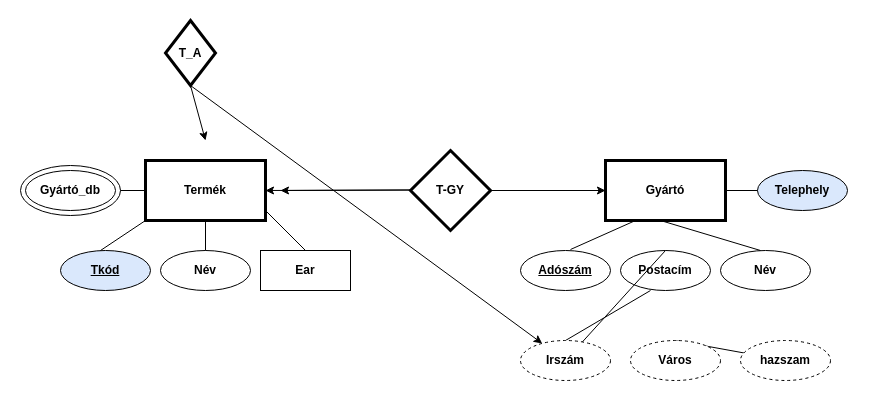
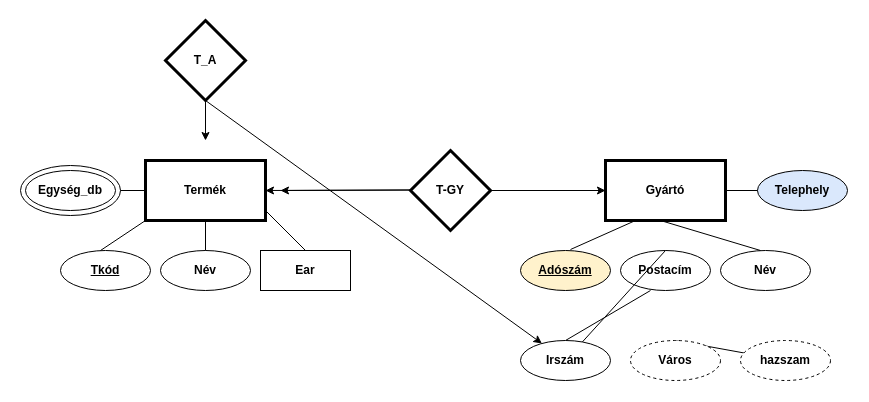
- <mxCell id="29" value="&lt;b&gt;T_A&lt;/b&gt;" style="shape=rhombus;whiteSpace=wrap;html=1;strokeWidth=3;" vertex="1" parent="1"><mxGeometry x="165" y="20" width="50" height="65" as="geometry" /></mxCell>
+ <mxCell id="29" value="&lt;b&gt;T_A&lt;/b&gt;" style="shape=rhombus;whiteSpace=wrap;html=1;strokeWidth=3;" vertex="1" parent="1"><mxGeometry x="165" y="20" width="80" height="80" as="geometry" /></mxCell>
- <mxCell id="28" value="&lt;b&gt;Gyártó_db&lt;/b&gt;" style="ellipse;whiteSpace=wrap;html=1;" vertex="1" parent="1"><mxGeometry x="25" y="170" width="90" height="40" as="geometry" /></mxCell>
+ <mxCell id="28" value="&lt;b&gt;Egység_db&lt;/b&gt;" style="ellipse;whiteSpace=wrap;html=1;" vertex="1" parent="1"><mxGeometry x="25" y="170" width="90" height="40" as="geometry" /></mxCell>
- <mxCell id="4" value="&lt;b&gt;&lt;u&gt;Tkód&lt;/u&gt;&lt;/b&gt;" style="ellipse;whiteSpace=wrap;html=1;fillColor=#dae8fc;" parent="1" vertex="1"><mxGeometry x="60" y="250" width="90" height="40" as="geometry" /></mxCell>
+ <mxCell id="4" value="&lt;b&gt;&lt;u&gt;Tkód&lt;/u&gt;&lt;/b&gt;" style="ellipse;whiteSpace=wrap;html=1;" parent="1" vertex="1"><mxGeometry x="60" y="250" width="90" height="40" as="geometry" /></mxCell>
- <mxCell id="12" value="&lt;b&gt;&lt;u&gt;Adószám&lt;/u&gt;&lt;/b&gt;" style="ellipse;whiteSpace=wrap;html=1;" parent="1" vertex="1"><mxGeometry x="520" y="250" width="90" height="40" as="geometry" /></mxCell>
+ <mxCell id="12" value="&lt;b&gt;&lt;u&gt;Adószám&lt;/u&gt;&lt;/b&gt;" style="ellipse;whiteSpace=wrap;html=1;fillColor=#fff2cc;" parent="1" vertex="1"><mxGeometry x="520" y="250" width="90" height="40" as="geometry" /></mxCell>
- <mxCell id="20" value="&lt;b&gt;Irszám&lt;/b&gt;" style="ellipse;whiteSpace=wrap;html=1;dashed=1;" parent="1" vertex="1"><mxGeometry x="520" y="340" width="90" height="40" as="geometry" /></mxCell>
+ <mxCell id="20" value="&lt;b&gt;Irszám&lt;/b&gt;" style="ellipse;whiteSpace=wrap;html=1;" parent="1" vertex="1"><mxGeometry x="520" y="340" width="90" height="40" as="geometry" /></mxCell>
